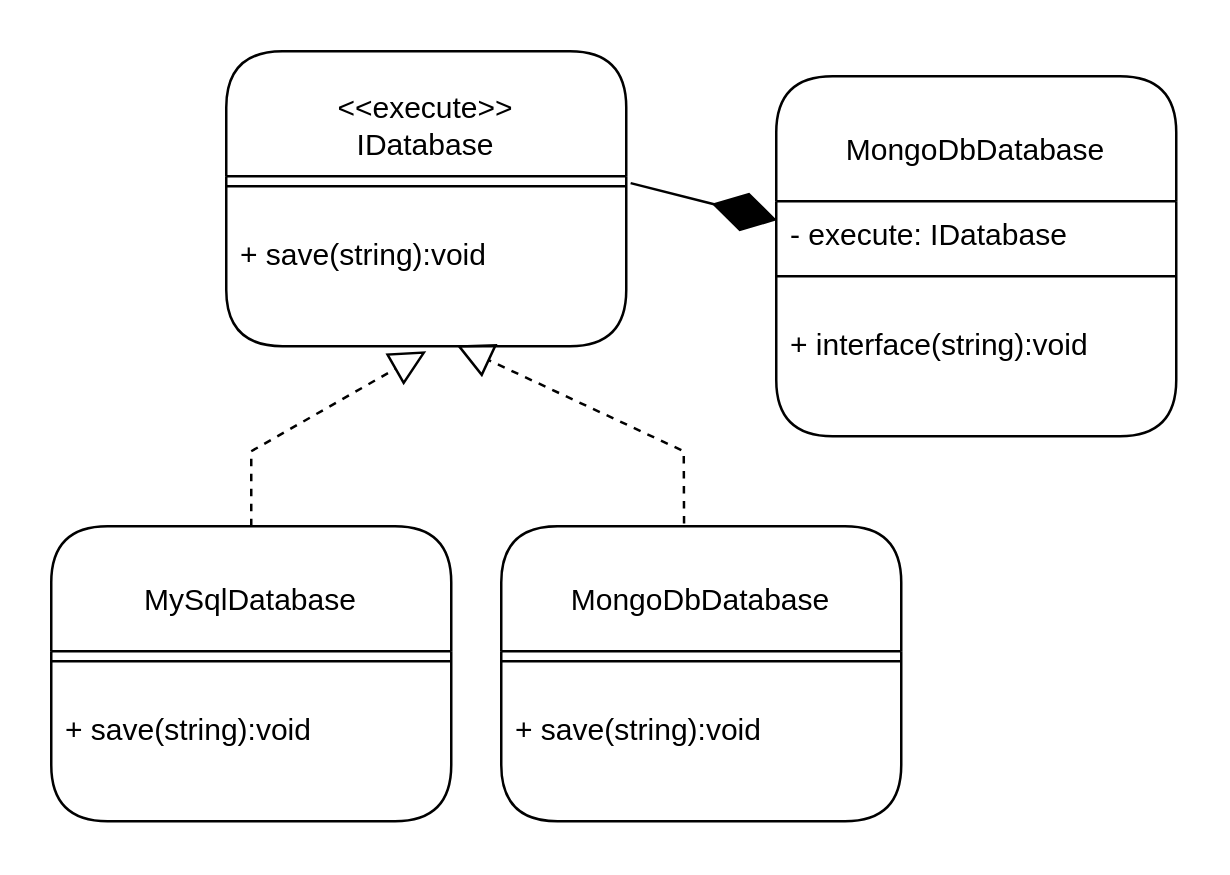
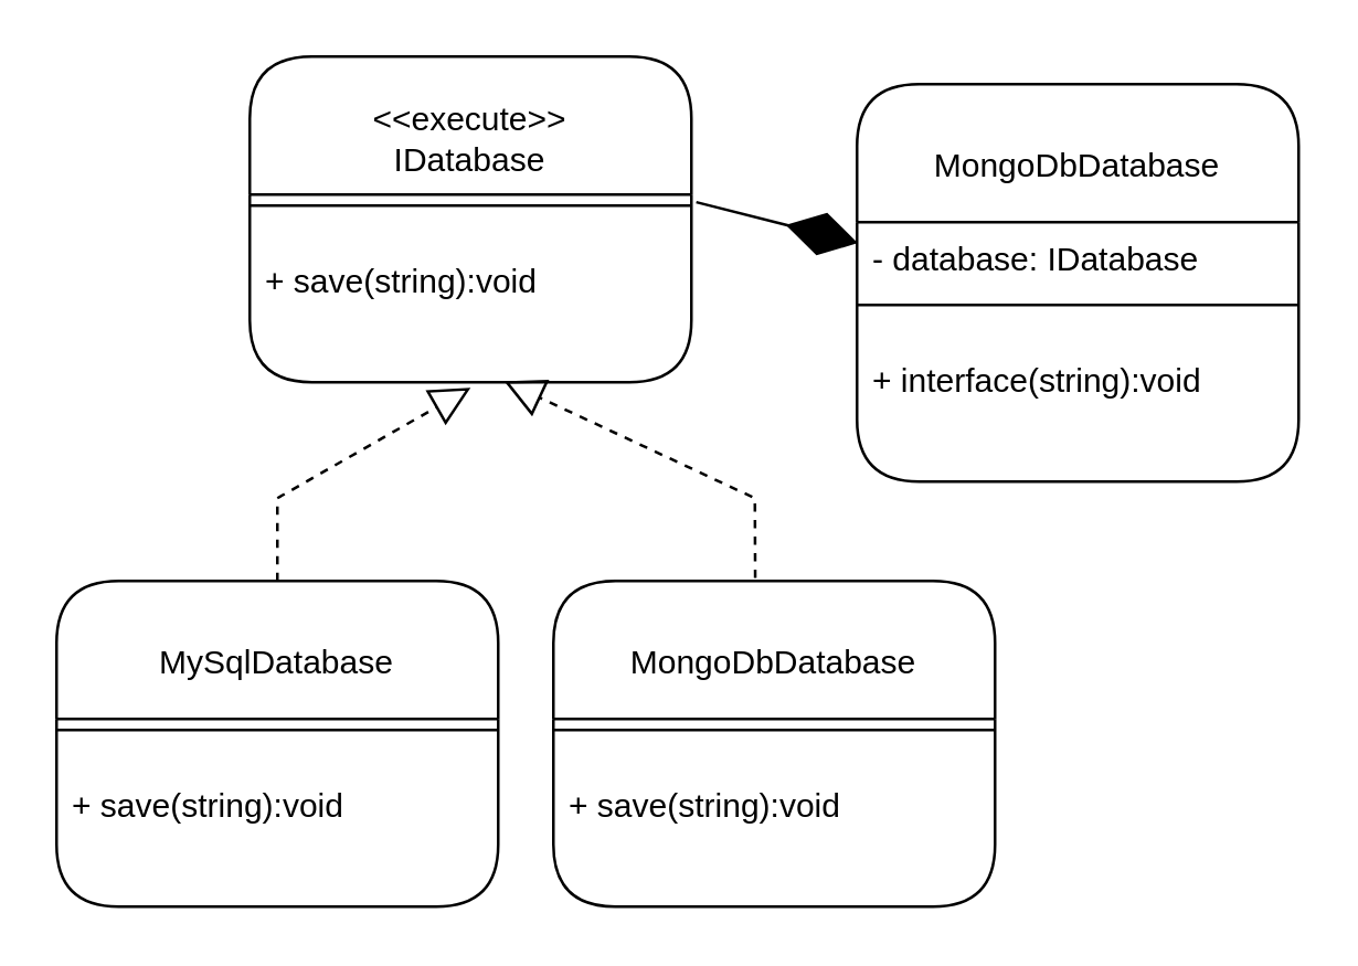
- <mxCell id="14" value="- execute: IDatabase" style="text;strokeColor=none;fillColor=none;align=left;verticalAlign=top;spacingLeft=4;spacingRight=4;overflow=hidden;rotatable=0;points=[[0,0.5],[1,0.5]];portConstraint=eastwest;whiteSpace=wrap;html=1;fontFamily=Helvetica;fontSize=12;fontColor=default;fontStyle=0;" vertex="1" parent="13"><mxGeometry y="50" width="160" height="26" as="geometry" /></mxCell>
+ <mxCell id="14" value="- database: IDatabase" style="text;strokeColor=none;fillColor=none;align=left;verticalAlign=top;spacingLeft=4;spacingRight=4;overflow=hidden;rotatable=0;points=[[0,0.5],[1,0.5]];portConstraint=eastwest;whiteSpace=wrap;html=1;fontFamily=Helvetica;fontSize=12;fontColor=default;fontStyle=0;" vertex="1" parent="13"><mxGeometry y="50" width="160" height="26" as="geometry" /></mxCell>
